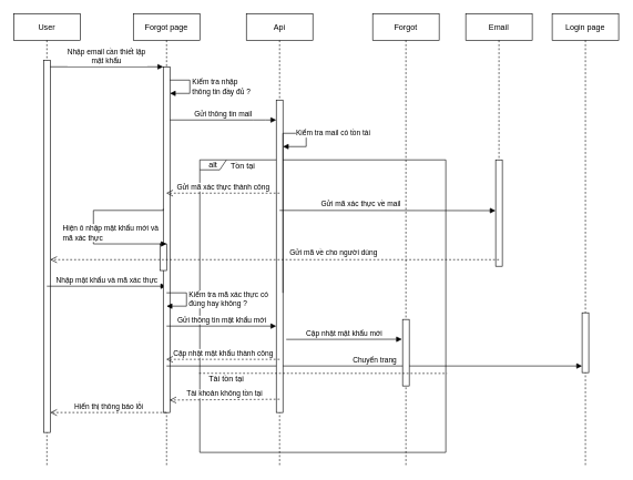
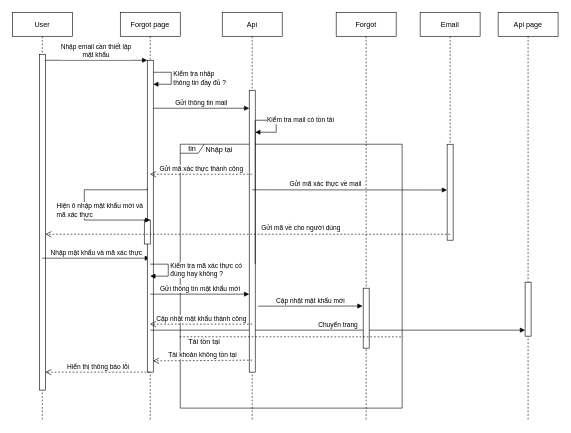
- <mxCell id="16" value="Login page" style="shape=umlLifeline;perimeter=lifelinePerimeter;container=1;collapsible=0;recursiveResize=0;rounded=0;shadow=0;strokeWidth=1;" parent="1" vertex="1"><mxGeometry x="830" y="20" width="100" height="680" as="geometry" /></mxCell>
+ <mxCell id="16" value="Api page" style="shape=umlLifeline;perimeter=lifelinePerimeter;container=1;collapsible=0;recursiveResize=0;rounded=0;shadow=0;strokeWidth=1;" parent="1" vertex="1"><mxGeometry x="830" y="20" width="100" height="680" as="geometry" /></mxCell>
- <mxCell id="2" value="alt" style="shape=umlFrame;whiteSpace=wrap;html=1;width=40;height=15;" parent="1" vertex="1"><mxGeometry x="300" y="240" width="370" height="440" as="geometry" /></mxCell>
+ <mxCell id="2" value="tin" style="shape=umlFrame;whiteSpace=wrap;html=1;width=40;height=15;" parent="1" vertex="1"><mxGeometry x="300" y="240" width="370" height="440" as="geometry" /></mxCell>
- <mxCell id="20" value="Tồn tại" style="text;html=1;strokeColor=none;fillColor=none;align=center;verticalAlign=middle;whiteSpace=wrap;rounded=0;" parent="1" vertex="1"><mxGeometry x="325" y="240" width="80" height="20" as="geometry" /></mxCell>
+ <mxCell id="20" value="Nhập tại" style="text;html=1;strokeColor=none;fillColor=none;align=center;verticalAlign=middle;whiteSpace=wrap;rounded=0;" parent="1" vertex="1"><mxGeometry x="325" y="240" width="80" height="20" as="geometry" /></mxCell>
